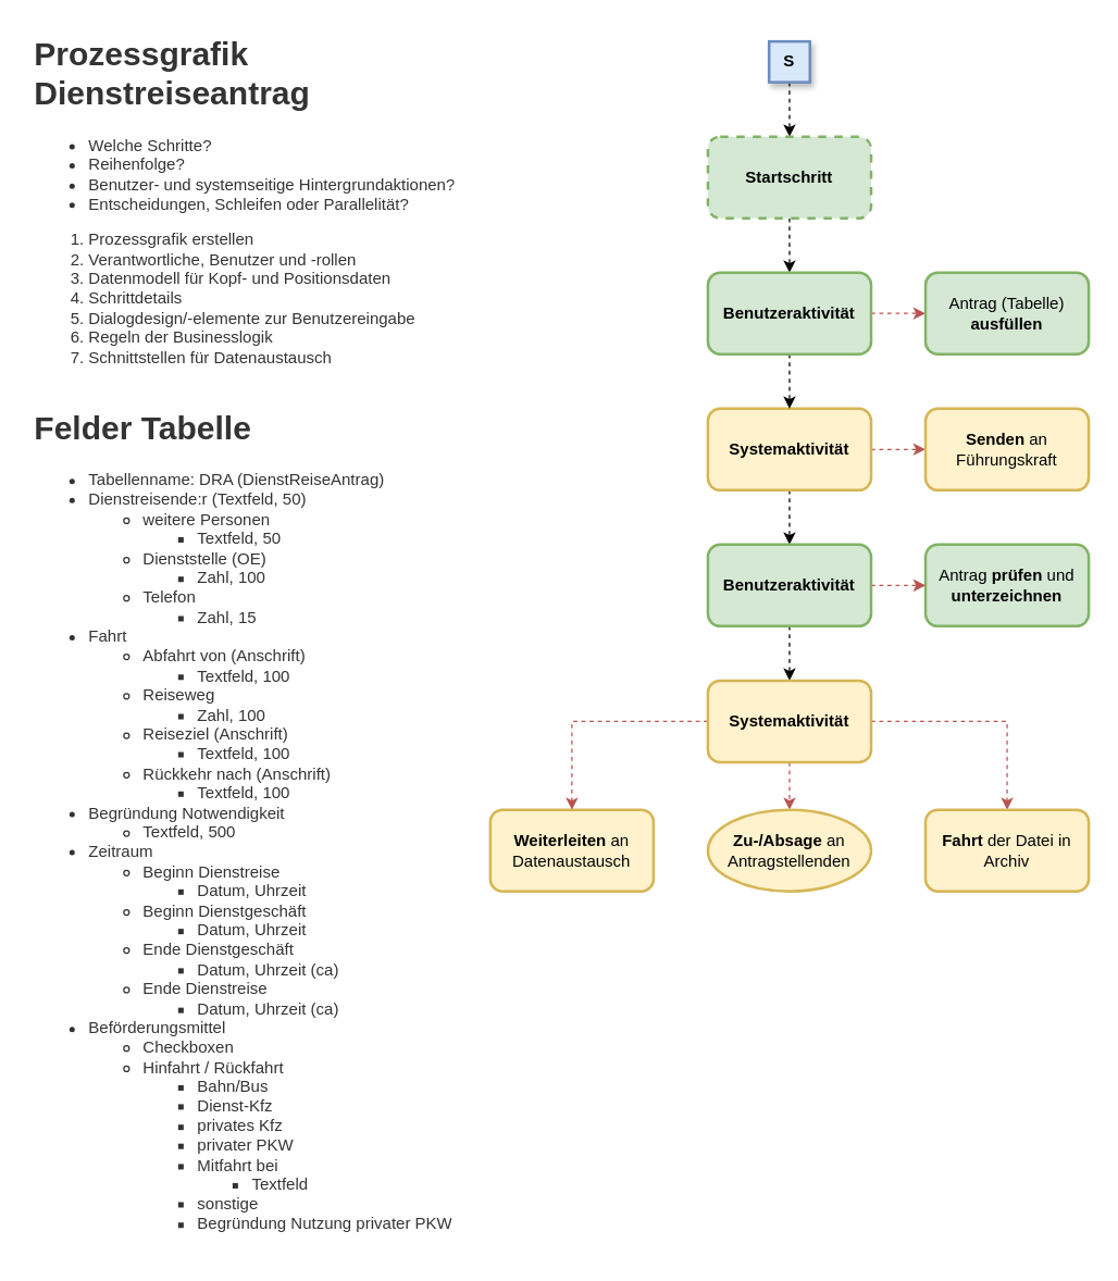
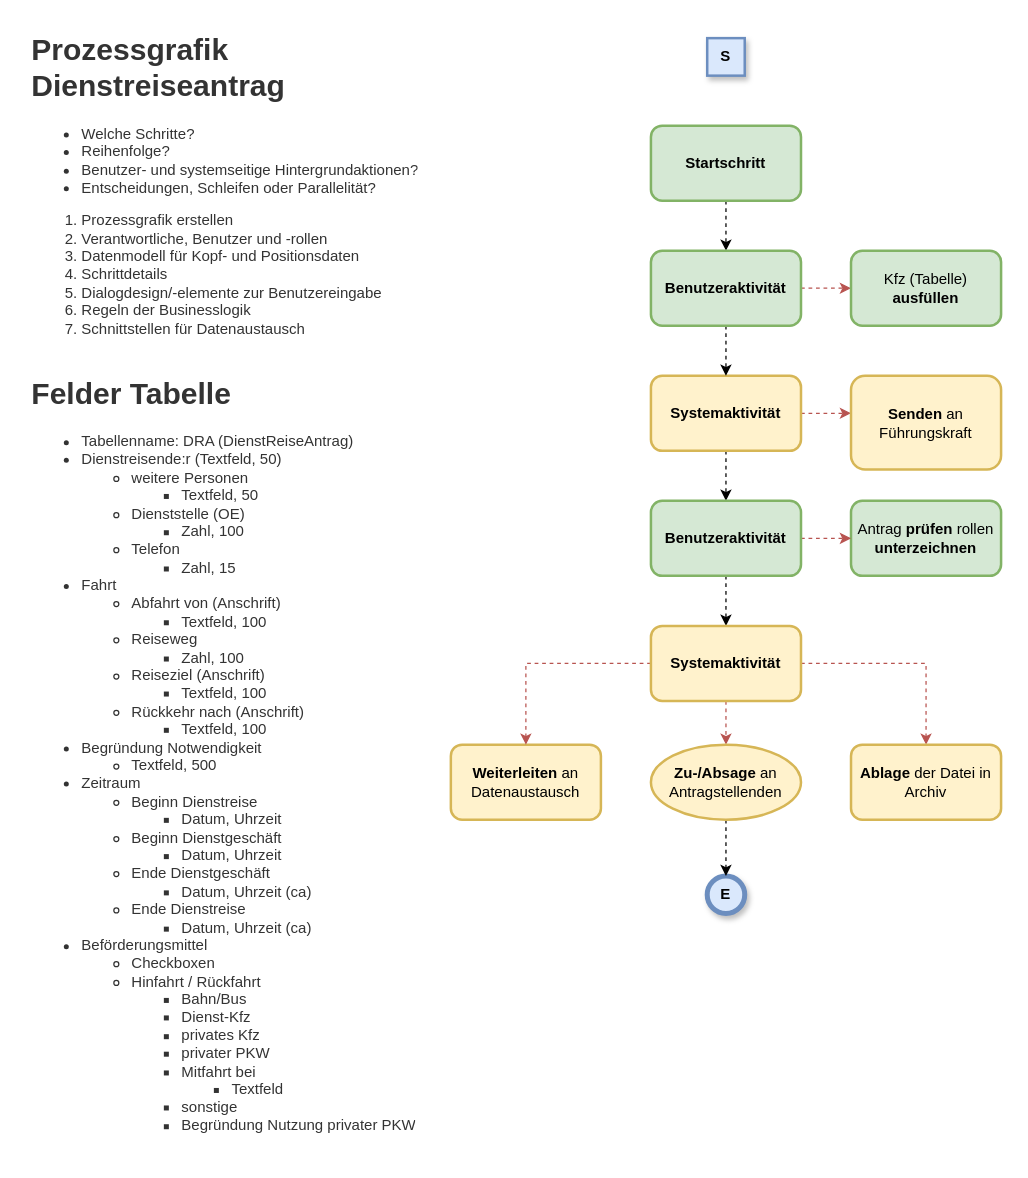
- <mxCell id="2" style="edgeStyle=orthogonalEdgeStyle;rounded=0;orthogonalLoop=1;jettySize=auto;html=1;exitX=0.5;exitY=1;exitDx=0;exitDy=0;entryX=0.5;entryY=0;entryDx=0;entryDy=0;dashed=1;" edge="1" parent="1" source="3" target="6"><mxGeometry relative="1" as="geometry" /></mxCell>
- <mxCell id="6" value="&lt;b&gt;Startschritt&lt;/b&gt;" style="rounded=1;whiteSpace=wrap;html=1;fillColor=#d5e8d4;strokeColor=#82b366;strokeWidth=2;shadow=0;glass=0;dashed=1;" vertex="1" parent="1"><mxGeometry x="520" y="100" width="120" height="60" as="geometry" /></mxCell>
+ <mxCell id="6" value="&lt;b&gt;Startschritt&lt;/b&gt;" style="rounded=1;whiteSpace=wrap;html=1;fillColor=#d5e8d4;strokeColor=#82b366;strokeWidth=2;shadow=0;glass=0;" vertex="1" parent="1"><mxGeometry x="520" y="100" width="120" height="60" as="geometry" /></mxCell>
- <mxCell id="14" value="Antrag (Tabelle) &lt;b&gt;ausfüllen&lt;/b&gt;" style="rounded=1;whiteSpace=wrap;html=1;fillColor=#d5e8d4;strokeColor=#82b366;strokeWidth=2;" vertex="1" parent="1"><mxGeometry x="680" y="200" width="120" height="60" as="geometry" /></mxCell>
+ <mxCell id="14" value="Kfz (Tabelle) &lt;b&gt;ausfüllen&lt;/b&gt;" style="rounded=1;whiteSpace=wrap;html=1;fillColor=#d5e8d4;strokeColor=#82b366;strokeWidth=2;" vertex="1" parent="1"><mxGeometry x="680" y="200" width="120" height="60" as="geometry" /></mxCell>
- <mxCell id="13" value="&lt;b&gt;Senden&lt;/b&gt; an Führungskraft" style="rounded=1;whiteSpace=wrap;html=1;fillColor=#fff2cc;strokeColor=#d6b656;strokeWidth=2;" vertex="1" parent="1"><mxGeometry x="680" y="300" width="120" height="60" as="geometry" /></mxCell>
+ <mxCell id="13" value="&lt;b&gt;Senden&lt;/b&gt; an Führungskraft" style="rounded=1;whiteSpace=wrap;html=1;fillColor=#fff2cc;strokeColor=#d6b656;strokeWidth=2;" vertex="1" parent="1"><mxGeometry x="680" y="300" width="120" height="75" as="geometry" /></mxCell>
- <mxCell id="15" value="Antrag &lt;b&gt;prüfen &lt;/b&gt;und &lt;b&gt;unterzeichnen&lt;/b&gt;" style="rounded=1;whiteSpace=wrap;html=1;fillColor=#d5e8d4;strokeColor=#82b366;strokeWidth=2;" vertex="1" parent="1"><mxGeometry x="680" y="400" width="120" height="60" as="geometry" /></mxCell>
+ <mxCell id="15" value="Antrag &lt;b&gt;prüfen &lt;/b&gt;rollen &lt;b&gt;unterzeichnen&lt;/b&gt;" style="rounded=1;whiteSpace=wrap;html=1;fillColor=#d5e8d4;strokeColor=#82b366;strokeWidth=2;" vertex="1" parent="1"><mxGeometry x="680" y="400" width="120" height="60" as="geometry" /></mxCell>
- <mxCell id="26" value="&lt;b&gt;Fahrt&lt;/b&gt; der Datei in Archiv" style="rounded=1;whiteSpace=wrap;html=1;fillColor=#fff2cc;strokeColor=#d6b656;strokeWidth=2;" vertex="1" parent="1"><mxGeometry x="680" y="595" width="120" height="60" as="geometry" /></mxCell>
+ <mxCell id="26" value="&lt;b&gt;Ablage&lt;/b&gt; der Datei in Archiv" style="rounded=1;whiteSpace=wrap;html=1;fillColor=#fff2cc;strokeColor=#d6b656;strokeWidth=2;" vertex="1" parent="1"><mxGeometry x="680" y="595" width="120" height="60" as="geometry" /></mxCell>
+ <mxCell id="24" value="" style="edgeStyle=orthogonalEdgeStyle;rounded=0;orthogonalLoop=1;jettySize=auto;html=1;dashed=1;" edge="1" parent="1" source="28" target="4"><mxGeometry relative="1" as="geometry" /></mxCell>
+ <mxCell id="4" value="&lt;b&gt;E&lt;/b&gt;" style="ellipse;whiteSpace=wrap;html=1;aspect=fixed;fillColor=#dae8fc;strokeColor=#6c8ebf;strokeWidth=4;shadow=1;" vertex="1" parent="1"><mxGeometry x="565" y="700" width="30" height="30" as="geometry" /></mxCell>
